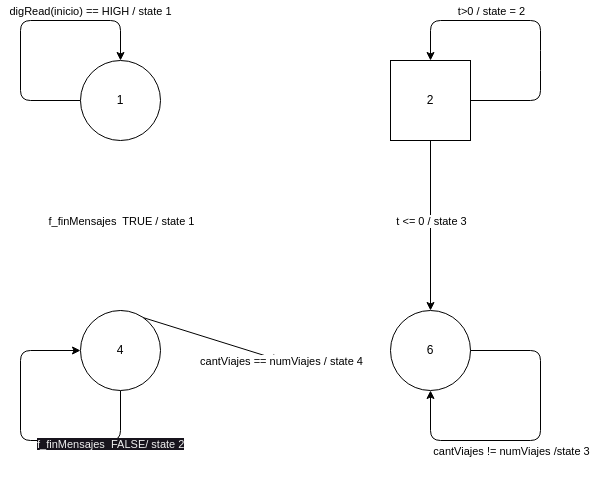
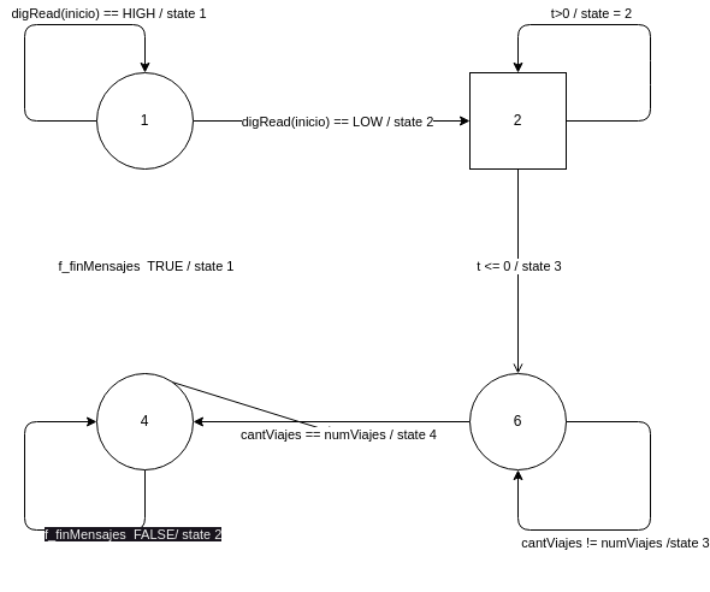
+ <mxCell id="2" value="" style="edgeStyle=none;html=1;" edge="1" parent="1" source="6" target="12"><mxGeometry relative="1" as="geometry" /></mxCell>
+ <mxCell id="3" value="digRead(inicio) == LOW / state 2" style="edgeLabel;html=1;align=center;verticalAlign=middle;resizable=0;points=[];" vertex="1" connectable="0" parent="2"><mxGeometry x="-0.336" y="-3" relative="1" as="geometry"><mxPoint x="43" y="-3" as="offset" /></mxGeometry></mxCell>
- <mxCell id="7" value="" style="edgeStyle=none;html=1;" edge="1" parent="1" source="12" target="14"><mxGeometry relative="1" as="geometry" /></mxCell>
+ <mxCell id="7" value="" style="edgeStyle=none;html=1;endArrow=open;" edge="1" parent="1" source="12" target="14"><mxGeometry relative="1" as="geometry" /></mxCell>
+ <mxCell id="13" style="edgeStyle=none;html=1;exitX=0;exitY=0.5;exitDx=0;exitDy=0;entryX=1;entryY=0.5;entryDx=0;entryDy=0;" edge="1" parent="1" source="14" target="17"><mxGeometry relative="1" as="geometry" /></mxCell>
